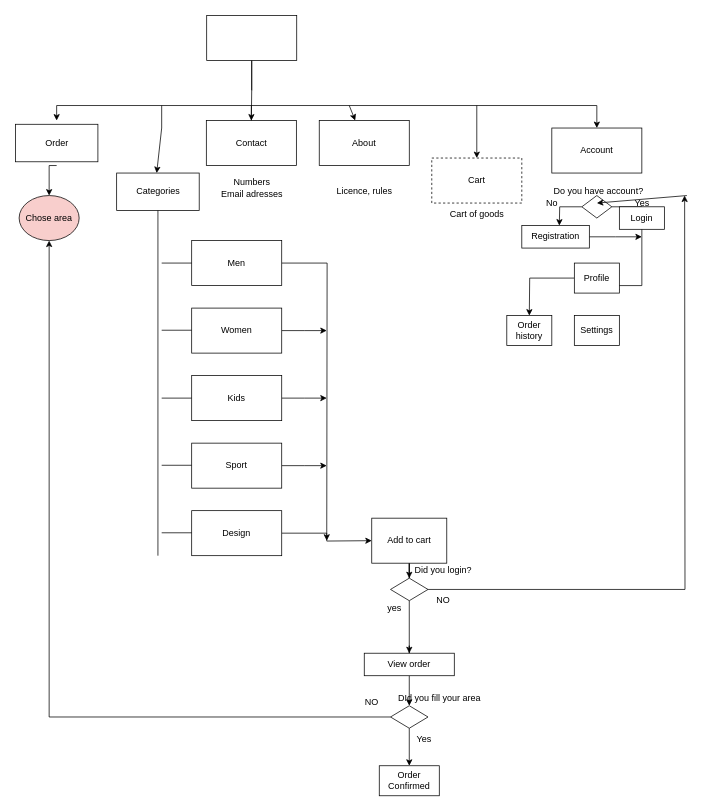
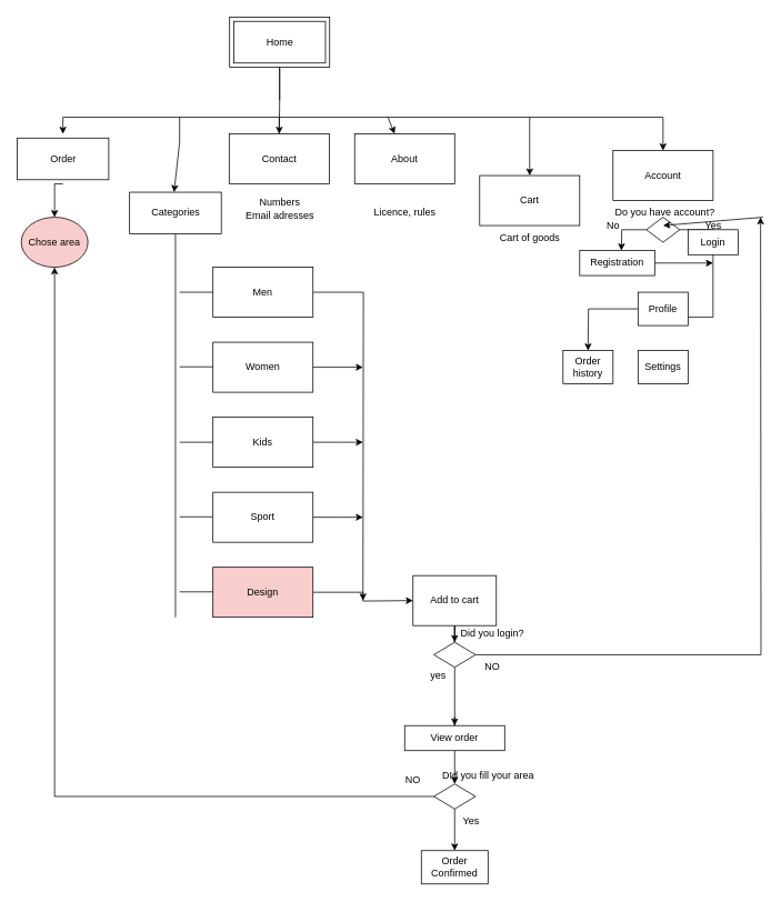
+ <mxCell id="20" value="Home" style="html=1;strokeColor=#000000;" vertex="1" parent="1"><mxGeometry x="280" y="25" width="110" height="50" as="geometry" /></mxCell>
- <mxCell id="17" value="Account" style="rounded=0;whiteSpace=wrap;html=1;strokeColor=#000000;" vertex="1" parent="1"><mxGeometry x="735" y="170" width="120" height="60" as="geometry" /></mxCell>
+ <mxCell id="17" value="Account" style="rounded=0;whiteSpace=wrap;html=1;strokeColor=#000000;" vertex="1" parent="1"><mxGeometry x="735" y="180" width="120" height="60" as="geometry" /></mxCell>
- <mxCell id="14" value="Cart" style="rounded=0;whiteSpace=wrap;html=1;strokeColor=#000000;dashed=1;" vertex="1" parent="1"><mxGeometry x="575" y="210" width="120" height="60" as="geometry" /></mxCell>
+ <mxCell id="14" value="Cart" style="rounded=0;whiteSpace=wrap;html=1;strokeColor=#000000;" vertex="1" parent="1"><mxGeometry x="575" y="210" width="120" height="60" as="geometry" /></mxCell>
- <mxCell id="43" value="Design" style="rounded=0;whiteSpace=wrap;html=1;strokeColor=#000000;" vertex="1" parent="1"><mxGeometry x="255" y="680" width="120" height="60" as="geometry" /></mxCell>
+ <mxCell id="43" value="Design" style="rounded=0;whiteSpace=wrap;html=1;strokeColor=#000000;fillColor=#f8cecc;" vertex="1" parent="1"><mxGeometry x="255" y="680" width="120" height="60" as="geometry" /></mxCell>
